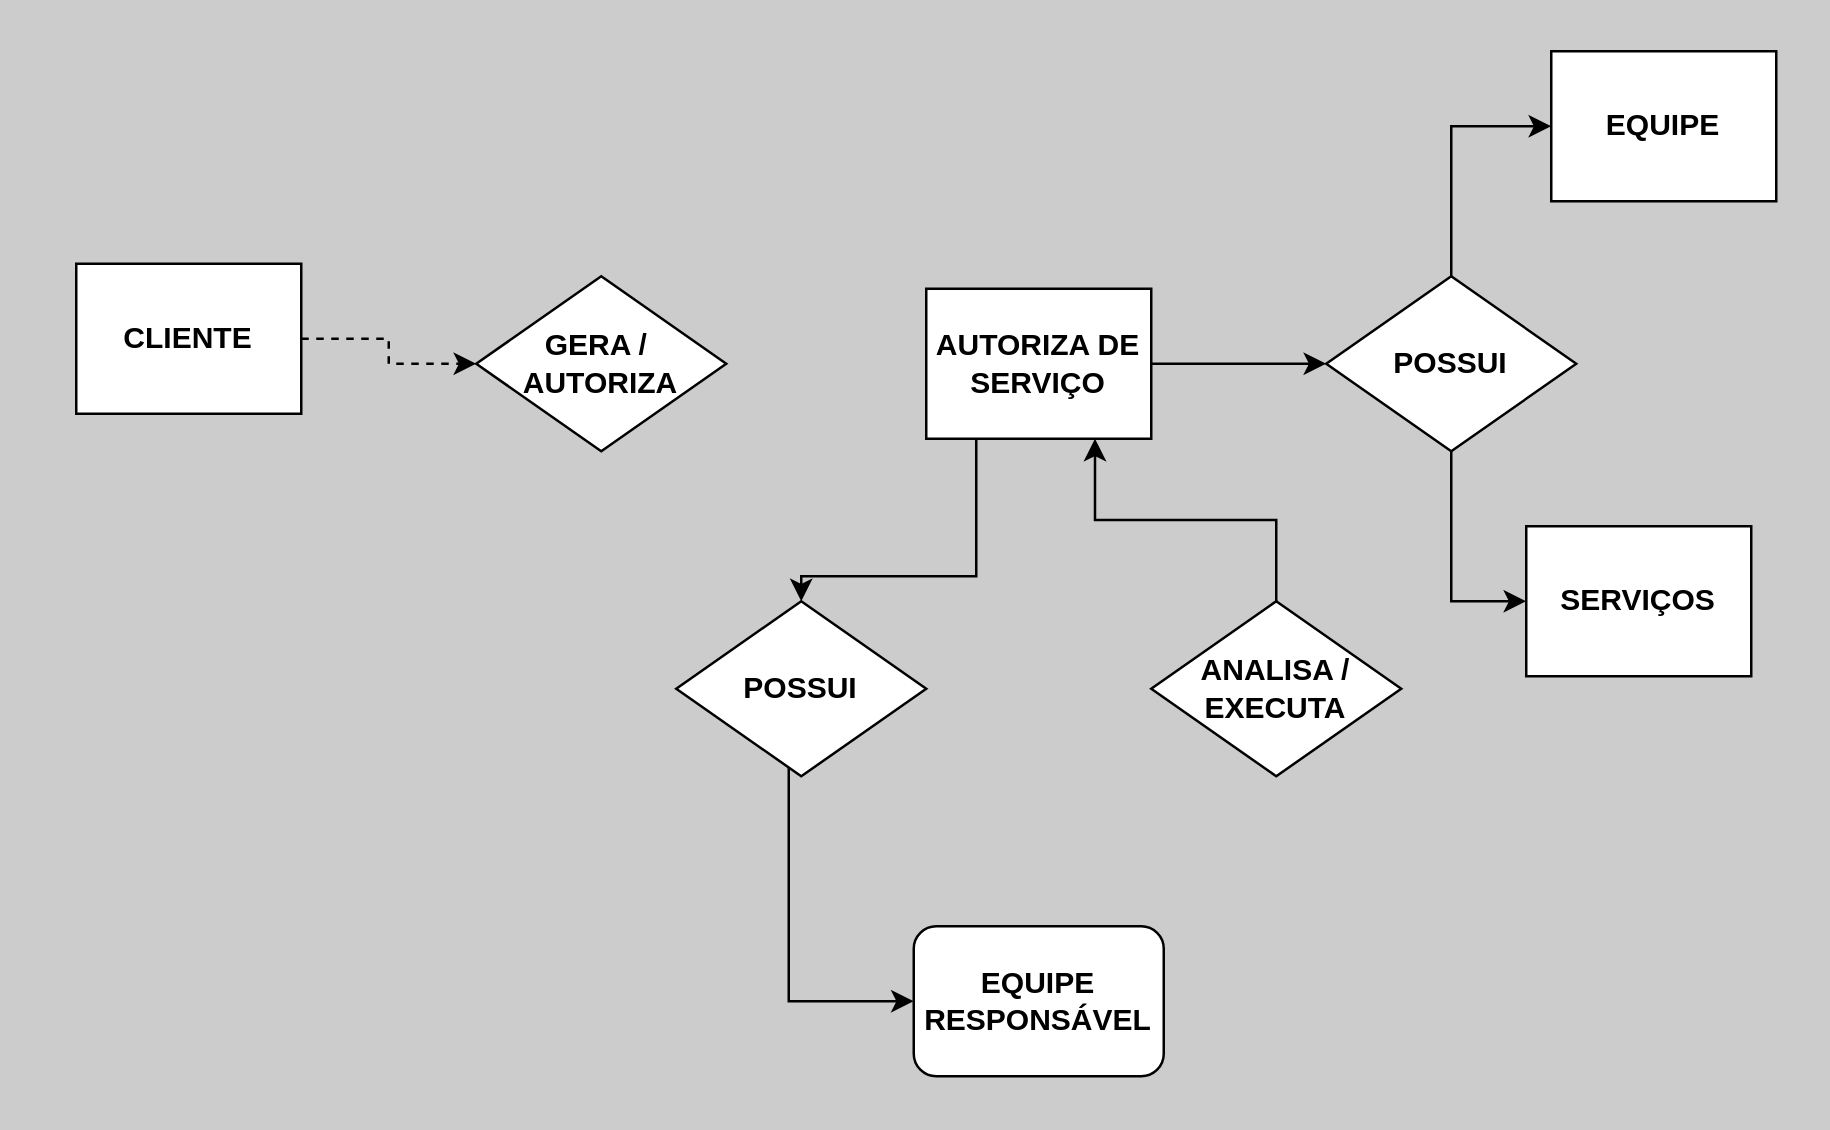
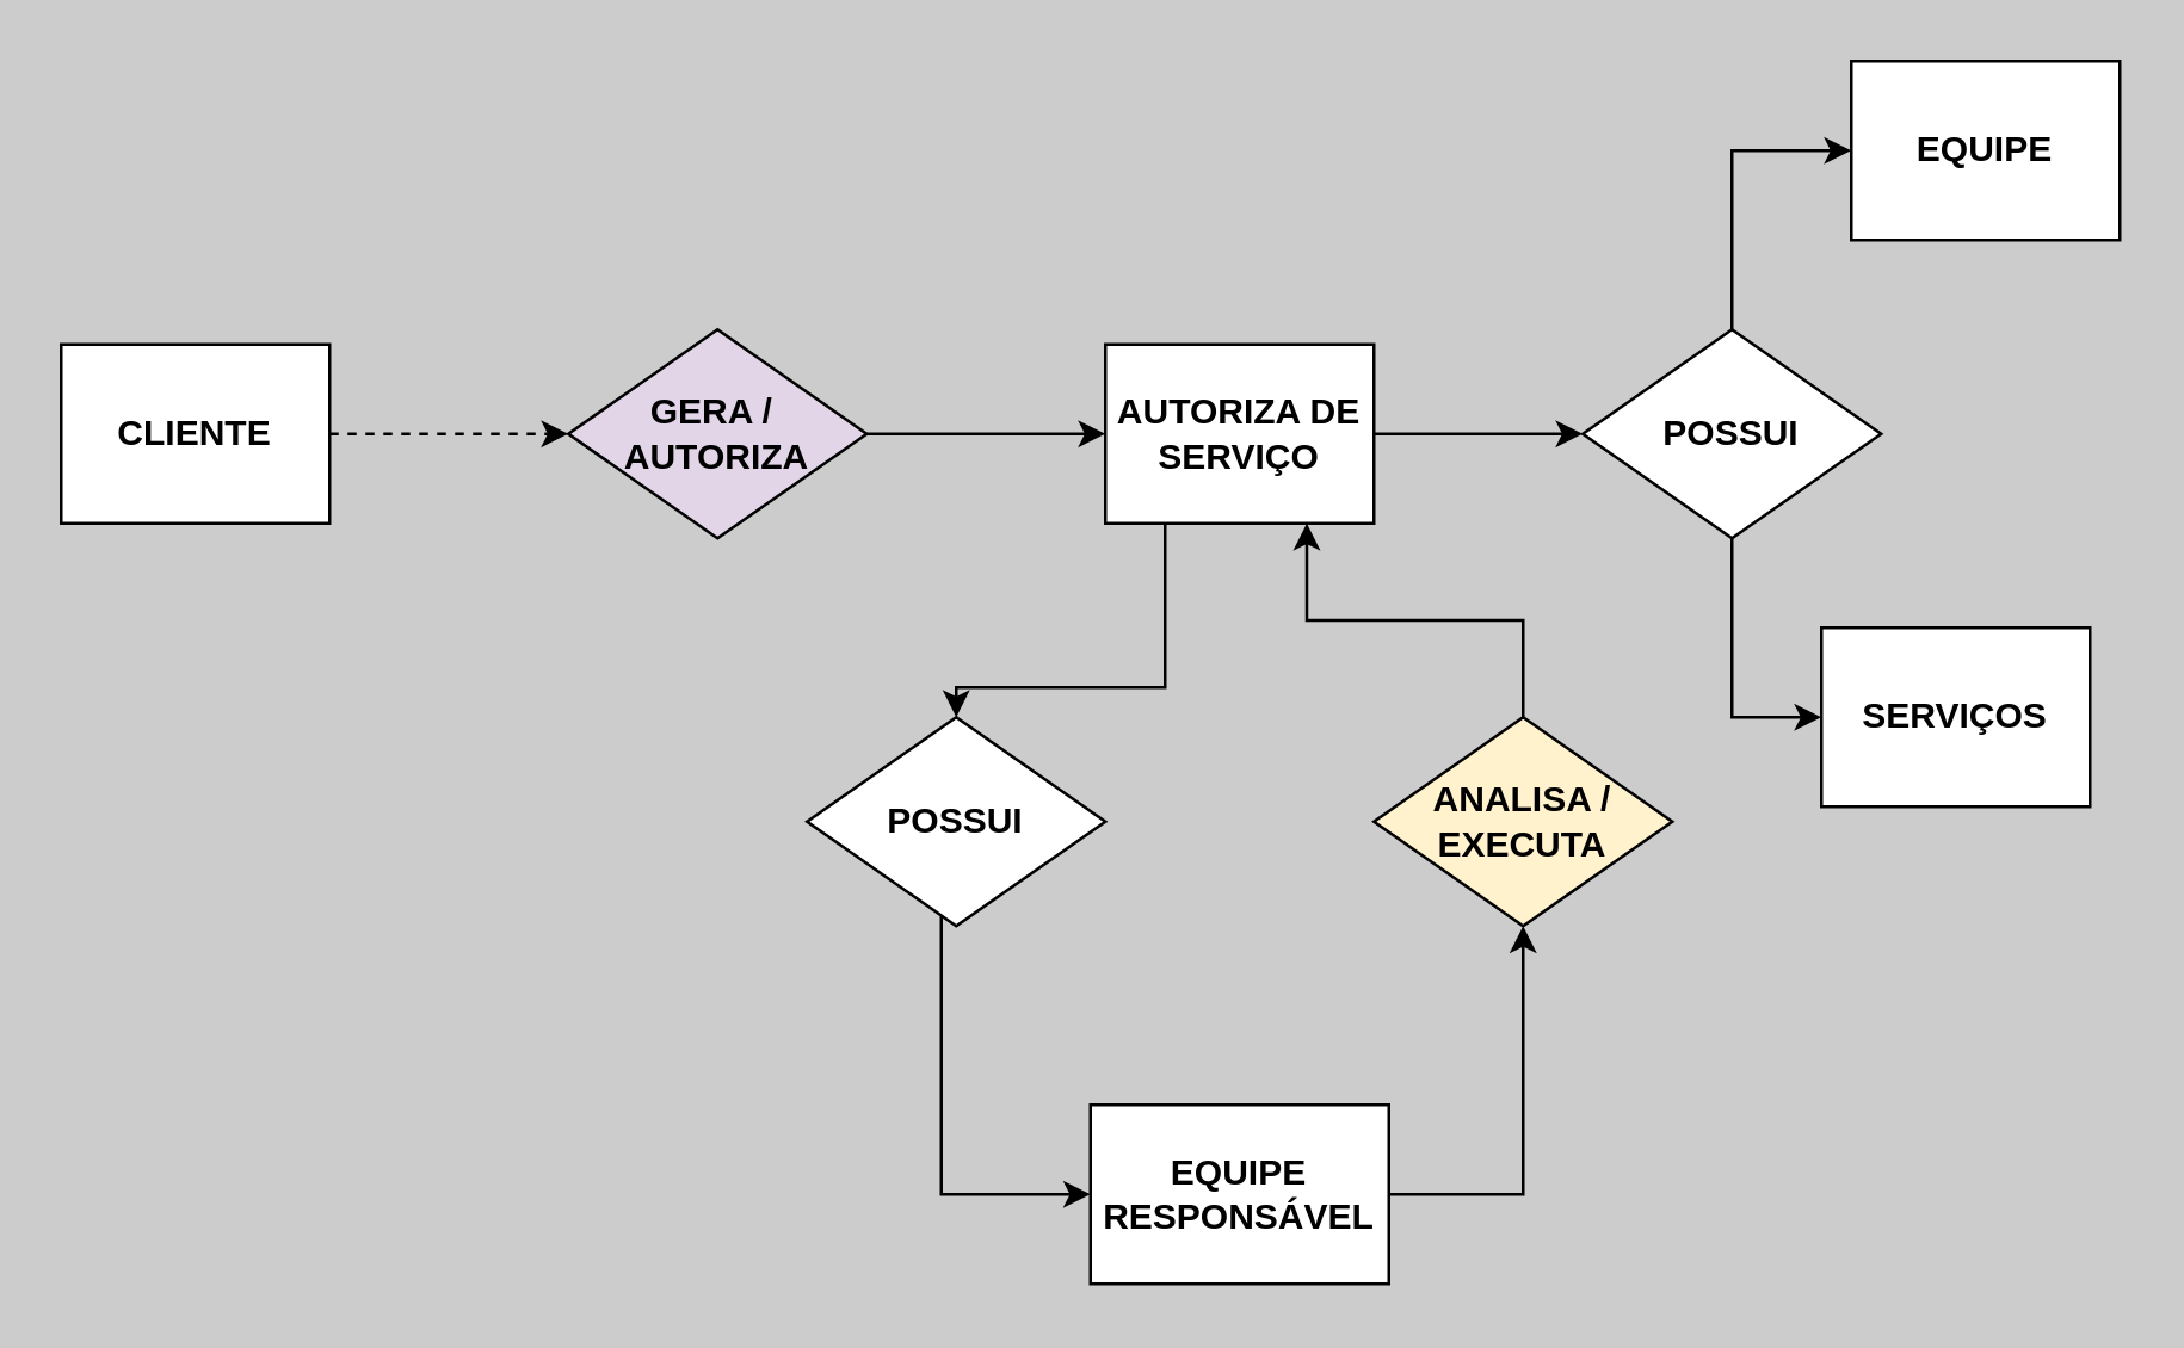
- <mxCell id="3" value="&lt;div&gt;&lt;b&gt;CLIENTE&lt;/b&gt;&lt;/div&gt;" style="rounded=0;whiteSpace=wrap;html=1;" vertex="1" parent="1"><mxGeometry x="30" y="105" width="90" height="60" as="geometry" /></mxCell>
+ <mxCell id="3" value="&lt;div&gt;&lt;b&gt;CLIENTE&lt;/b&gt;&lt;/div&gt;" style="rounded=0;whiteSpace=wrap;html=1;" vertex="1" parent="1"><mxGeometry x="20" y="115" width="90" height="60" as="geometry" /></mxCell>
- <mxCell id="12" value="&lt;div&gt;&lt;b&gt;GERA /&amp;nbsp;&lt;/b&gt;&lt;/div&gt;&lt;div&gt;&lt;b&gt;AUTORIZA&lt;/b&gt;&lt;/div&gt;" style="rhombus;whiteSpace=wrap;html=1;rounded=0;rotation=0;" vertex="1" parent="1"><mxGeometry x="190" y="110" width="100" height="70" as="geometry" /></mxCell>
+ <mxCell id="12" value="&lt;div&gt;&lt;b&gt;GERA /&amp;nbsp;&lt;/b&gt;&lt;/div&gt;&lt;div&gt;&lt;b&gt;AUTORIZA&lt;/b&gt;&lt;/div&gt;" style="rhombus;whiteSpace=wrap;html=1;rounded=0;rotation=0;fillColor=#e1d5e7;" vertex="1" parent="1"><mxGeometry x="190" y="110" width="100" height="70" as="geometry" /></mxCell>
+ <mxCell id="11" value="" style="edgeStyle=orthogonalEdgeStyle;rounded=0;orthogonalLoop=1;jettySize=auto;html=1;" edge="1" parent="1" source="12" target="9"><mxGeometry relative="1" as="geometry" /></mxCell>
- <mxCell id="19" value="&lt;div&gt;&lt;b&gt;ANALISA / EXECUTA&lt;/b&gt;&lt;/div&gt;" style="rhombus;whiteSpace=wrap;html=1;rounded=0;" vertex="1" parent="1"><mxGeometry x="460" y="240" width="100" height="70" as="geometry" /></mxCell>
+ <mxCell id="19" value="&lt;div&gt;&lt;b&gt;ANALISA / EXECUTA&lt;/b&gt;&lt;/div&gt;" style="rhombus;whiteSpace=wrap;html=1;rounded=0;fillColor=#fff2cc;" vertex="1" parent="1"><mxGeometry x="460" y="240" width="100" height="70" as="geometry" /></mxCell>
+ <mxCell id="4" value="" style="edgeStyle=orthogonalEdgeStyle;rounded=0;orthogonalLoop=1;jettySize=auto;html=1;" edge="1" parent="1" source="5" target="19"><mxGeometry relative="1" as="geometry"><Array as="points"><mxPoint x="510" y="400" /></Array></mxGeometry></mxCell>
- <mxCell id="5" value="&lt;b&gt;EQUIPE RESPONSÁVEL&lt;/b&gt;" style="whiteSpace=wrap;html=1;rounded=1;" vertex="1" parent="1"><mxGeometry x="365" y="370" width="100" height="60" as="geometry" /></mxCell>
+ <mxCell id="5" value="&lt;b&gt;EQUIPE RESPONSÁVEL&lt;/b&gt;" style="rounded=0;whiteSpace=wrap;html=1;" vertex="1" parent="1"><mxGeometry x="365" y="370" width="100" height="60" as="geometry" /></mxCell>
